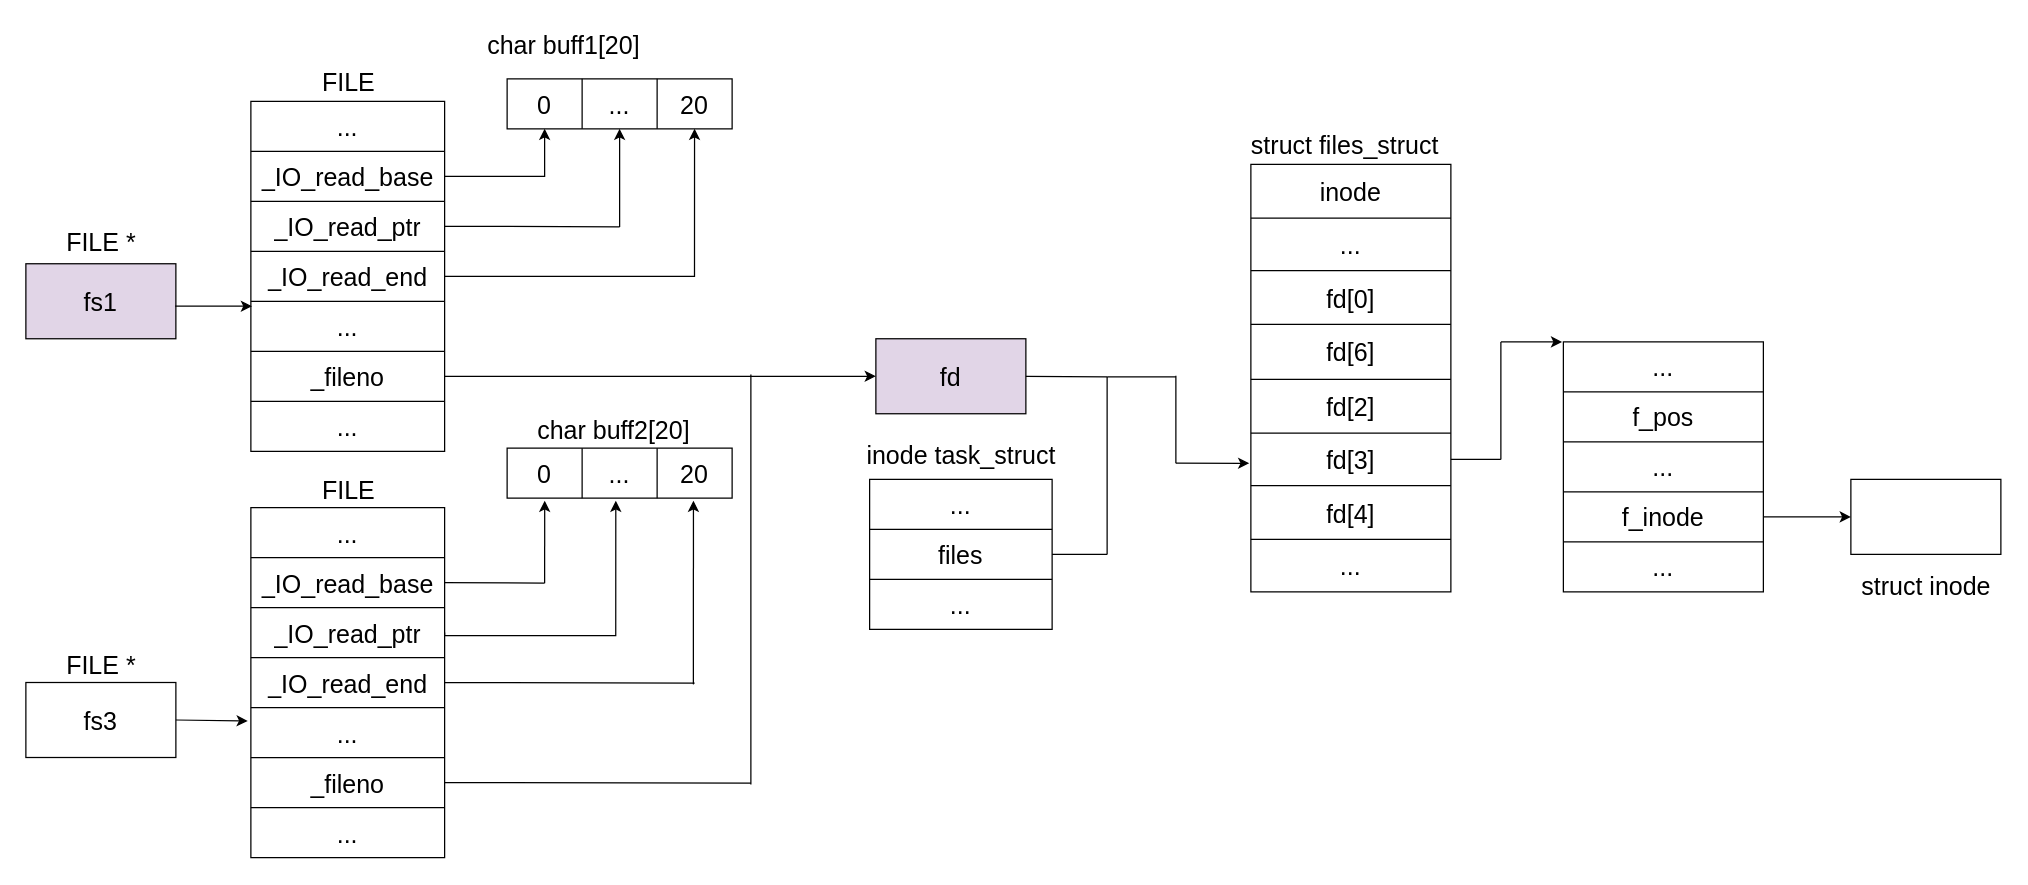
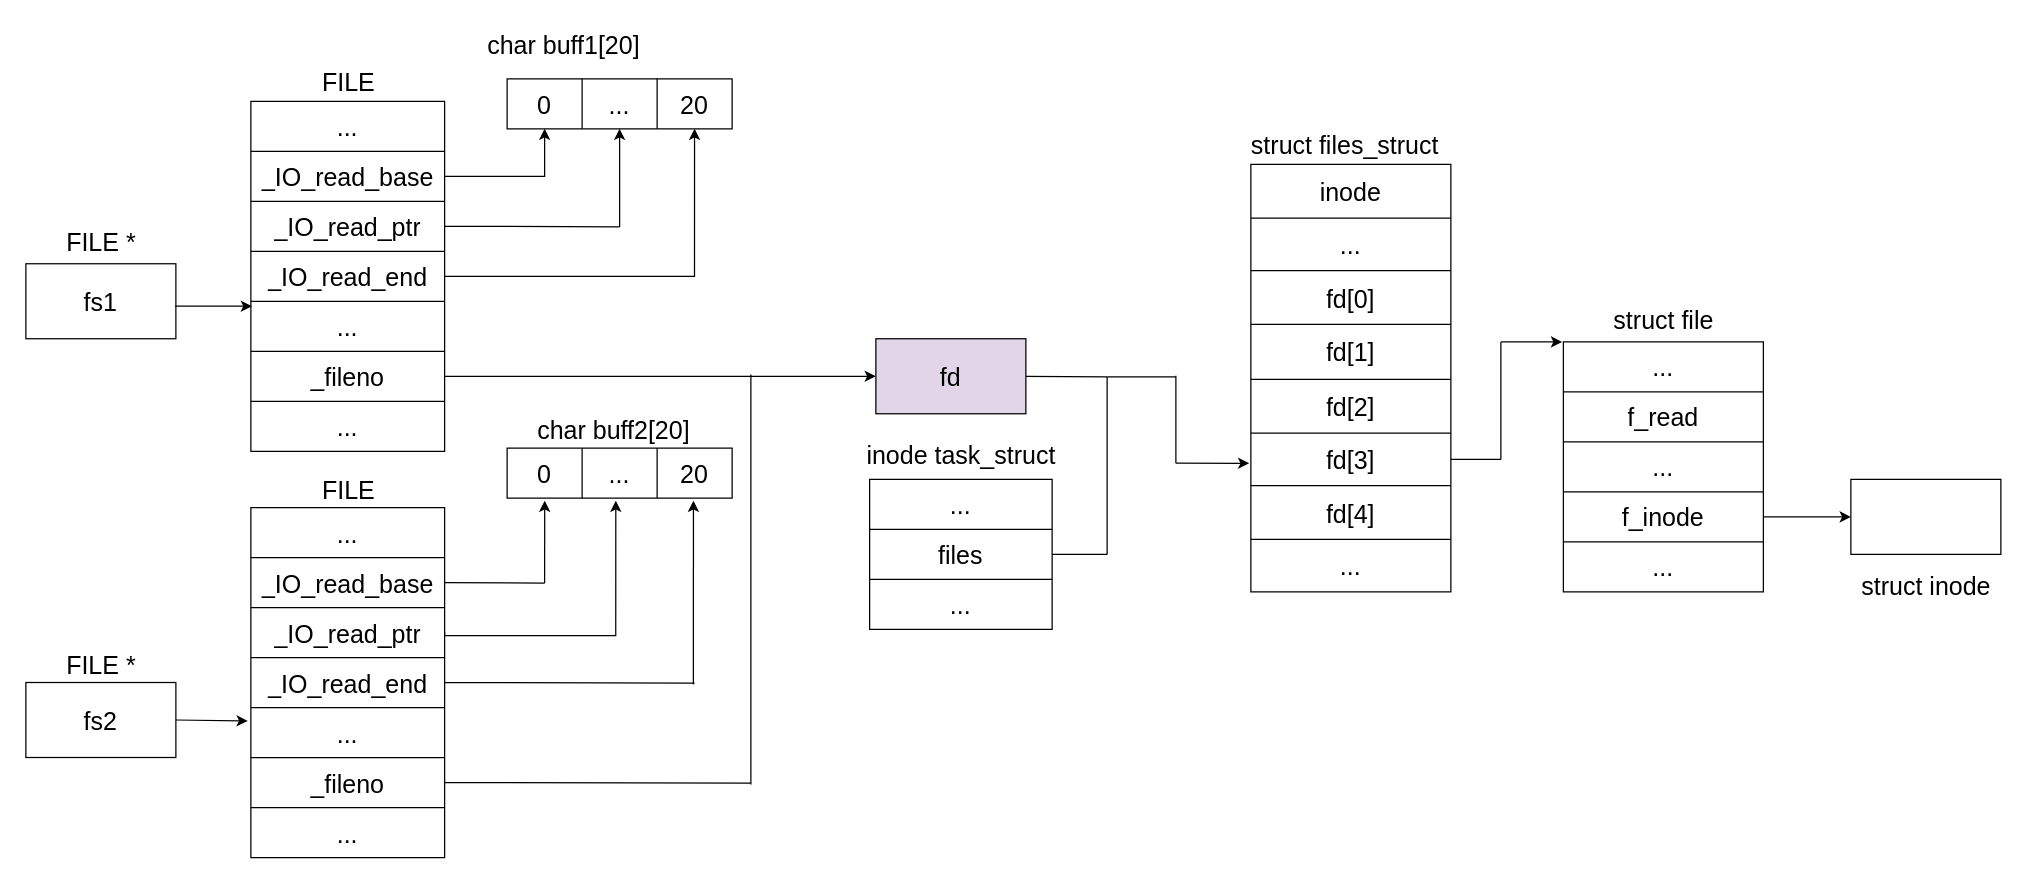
- <mxCell id="2" value="&lt;div&gt;fs1&lt;/div&gt;" style="rounded=0;whiteSpace=wrap;html=1;fontSize=20;fillColor=#e1d5e7;" vertex="1" parent="1"><mxGeometry x="20" y="210.5" width="120" height="60" as="geometry" /></mxCell>
+ <mxCell id="2" value="&lt;div&gt;fs1&lt;/div&gt;" style="rounded=0;whiteSpace=wrap;html=1;fontSize=20;" vertex="1" parent="1"><mxGeometry x="20" y="210.5" width="120" height="60" as="geometry" /></mxCell>
+ <mxCell id="87" value="struct file" style="text;html=1;align=center;verticalAlign=middle;resizable=0;points=[];autosize=1;strokeColor=none;fontSize=20;" vertex="1" parent="1"><mxGeometry x="1280" y="240" width="100" height="30" as="geometry" /></mxCell>
- <mxCell id="66" value="fd[6]" style="shape=partialRectangle;html=1;whiteSpace=wrap;connectable=0;overflow=hidden;fillColor=none;top=0;left=0;bottom=0;right=0;fontSize=20;" vertex="1" parent="65"><mxGeometry width="160" height="44" as="geometry" /></mxCell>
+ <mxCell id="66" value="fd[1]" style="shape=partialRectangle;html=1;whiteSpace=wrap;connectable=0;overflow=hidden;fillColor=none;top=0;left=0;bottom=0;right=0;fontSize=20;" vertex="1" parent="65"><mxGeometry width="160" height="44" as="geometry" /></mxCell>
- <mxCell id="80" value="f_pos" style="shape=partialRectangle;html=1;whiteSpace=wrap;connectable=0;overflow=hidden;fillColor=none;top=0;left=0;bottom=0;right=0;fontSize=20;" vertex="1" parent="79"><mxGeometry width="160" height="40" as="geometry" /></mxCell>
+ <mxCell id="80" value="f_read" style="shape=partialRectangle;html=1;whiteSpace=wrap;connectable=0;overflow=hidden;fillColor=none;top=0;left=0;bottom=0;right=0;fontSize=20;" vertex="1" parent="79"><mxGeometry width="160" height="40" as="geometry" /></mxCell>
- <mxCell id="3" value="fs3" style="rounded=0;whiteSpace=wrap;html=1;fontSize=20;" vertex="1" parent="1"><mxGeometry x="20" y="545.5" width="120" height="60" as="geometry" /></mxCell>
+ <mxCell id="3" value="fs2" style="rounded=0;whiteSpace=wrap;html=1;fontSize=20;" vertex="1" parent="1"><mxGeometry x="20" y="545.5" width="120" height="60" as="geometry" /></mxCell>
